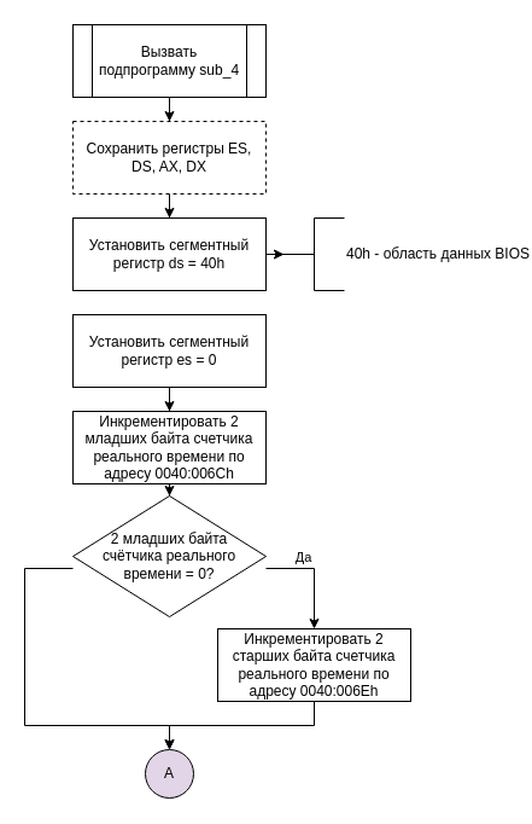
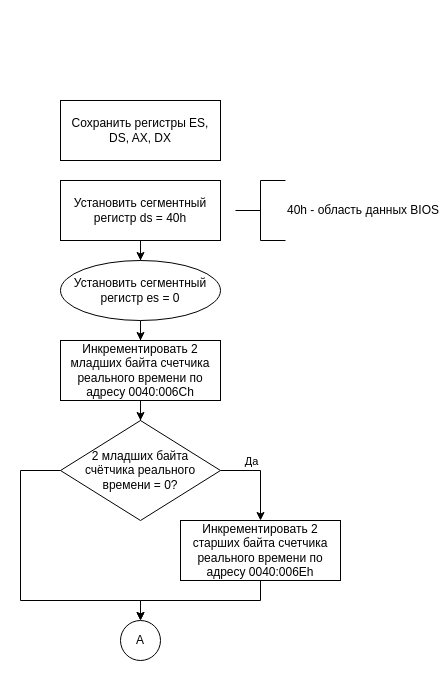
- <mxCell id="3" value="Вызвать подпрограмму sub_4" style="shape=process;whiteSpace=wrap;html=1;backgroundOutline=1;" parent="1" vertex="1"><mxGeometry x="60" y="20" width="160" height="60" as="geometry" /></mxCell>
- <mxCell id="2" style="edgeStyle=orthogonalEdgeStyle;rounded=0;orthogonalLoop=1;jettySize=auto;html=1;" parent="1" source="3" target="5" edge="1"><mxGeometry relative="1" as="geometry" /></mxCell>
- <mxCell id="5" value="Сохранить регистры ES, DS, AX, DX" style="rounded=0;whiteSpace=wrap;html=1;dashed=1;" parent="1" vertex="1"><mxGeometry x="60" y="100" width="160" height="60" as="geometry" /></mxCell>
+ <mxCell id="5" value="Сохранить регистры ES, DS, AX, DX" style="rounded=0;whiteSpace=wrap;html=1;" parent="1" vertex="1"><mxGeometry x="60" y="100" width="160" height="60" as="geometry" /></mxCell>
- <mxCell id="4" style="edgeStyle=orthogonalEdgeStyle;rounded=0;orthogonalLoop=1;jettySize=auto;html=1;" parent="1" source="5" target="7" edge="1"><mxGeometry relative="1" as="geometry" /></mxCell>
- <mxCell id="6" style="edgeStyle=orthogonalEdgeStyle;rounded=0;orthogonalLoop=1;jettySize=auto;html=1;" parent="1" source="7" target="10" edge="1"><mxGeometry relative="1" as="geometry" /></mxCell>
+ <mxCell id="6" style="edgeStyle=orthogonalEdgeStyle;rounded=0;orthogonalLoop=1;jettySize=auto;html=1;" parent="1" source="7" target="12" edge="1"><mxGeometry relative="1" as="geometry" /></mxCell>
- <mxCell id="12" value="Установить сегментный регистр es = 0" style="rounded=0;whiteSpace=wrap;html=1;" parent="1" vertex="1"><mxGeometry x="60" y="260" width="160" height="60" as="geometry" /></mxCell>
+ <mxCell id="12" value="Установить сегментный регистр es = 0" style="ellipse;whiteSpace=wrap;html=1;" parent="1" vertex="1"><mxGeometry x="60" y="260" width="160" height="60" as="geometry" /></mxCell>
- <mxCell id="15" value="2 младших байта &lt;br&gt;счётчика реального времени = 0?" style="strokeWidth=1;html=1;shape=mxgraph.flowchart.decision;whiteSpace=wrap;" parent="1" vertex="1"><mxGeometry x="60" y="410" width="160" height="100" as="geometry" /></mxCell>
+ <mxCell id="15" value="2 младших байта &lt;br&gt;счётчика реального времени = 0?" style="strokeWidth=1;html=1;shape=mxgraph.flowchart.decision;whiteSpace=wrap;" parent="1" vertex="1"><mxGeometry x="60" y="420" width="160" height="100" as="geometry" /></mxCell>
- <mxCell id="18" value="А" style="ellipse;whiteSpace=wrap;html=1;aspect=fixed;strokeWidth=1;fillColor=#e1d5e7;" parent="1" vertex="1"><mxGeometry x="120" y="620" width="40" height="40" as="geometry" /></mxCell>
+ <mxCell id="18" value="А" style="ellipse;whiteSpace=wrap;html=1;aspect=fixed;strokeWidth=1;" parent="1" vertex="1"><mxGeometry x="120" y="620" width="40" height="40" as="geometry" /></mxCell>
